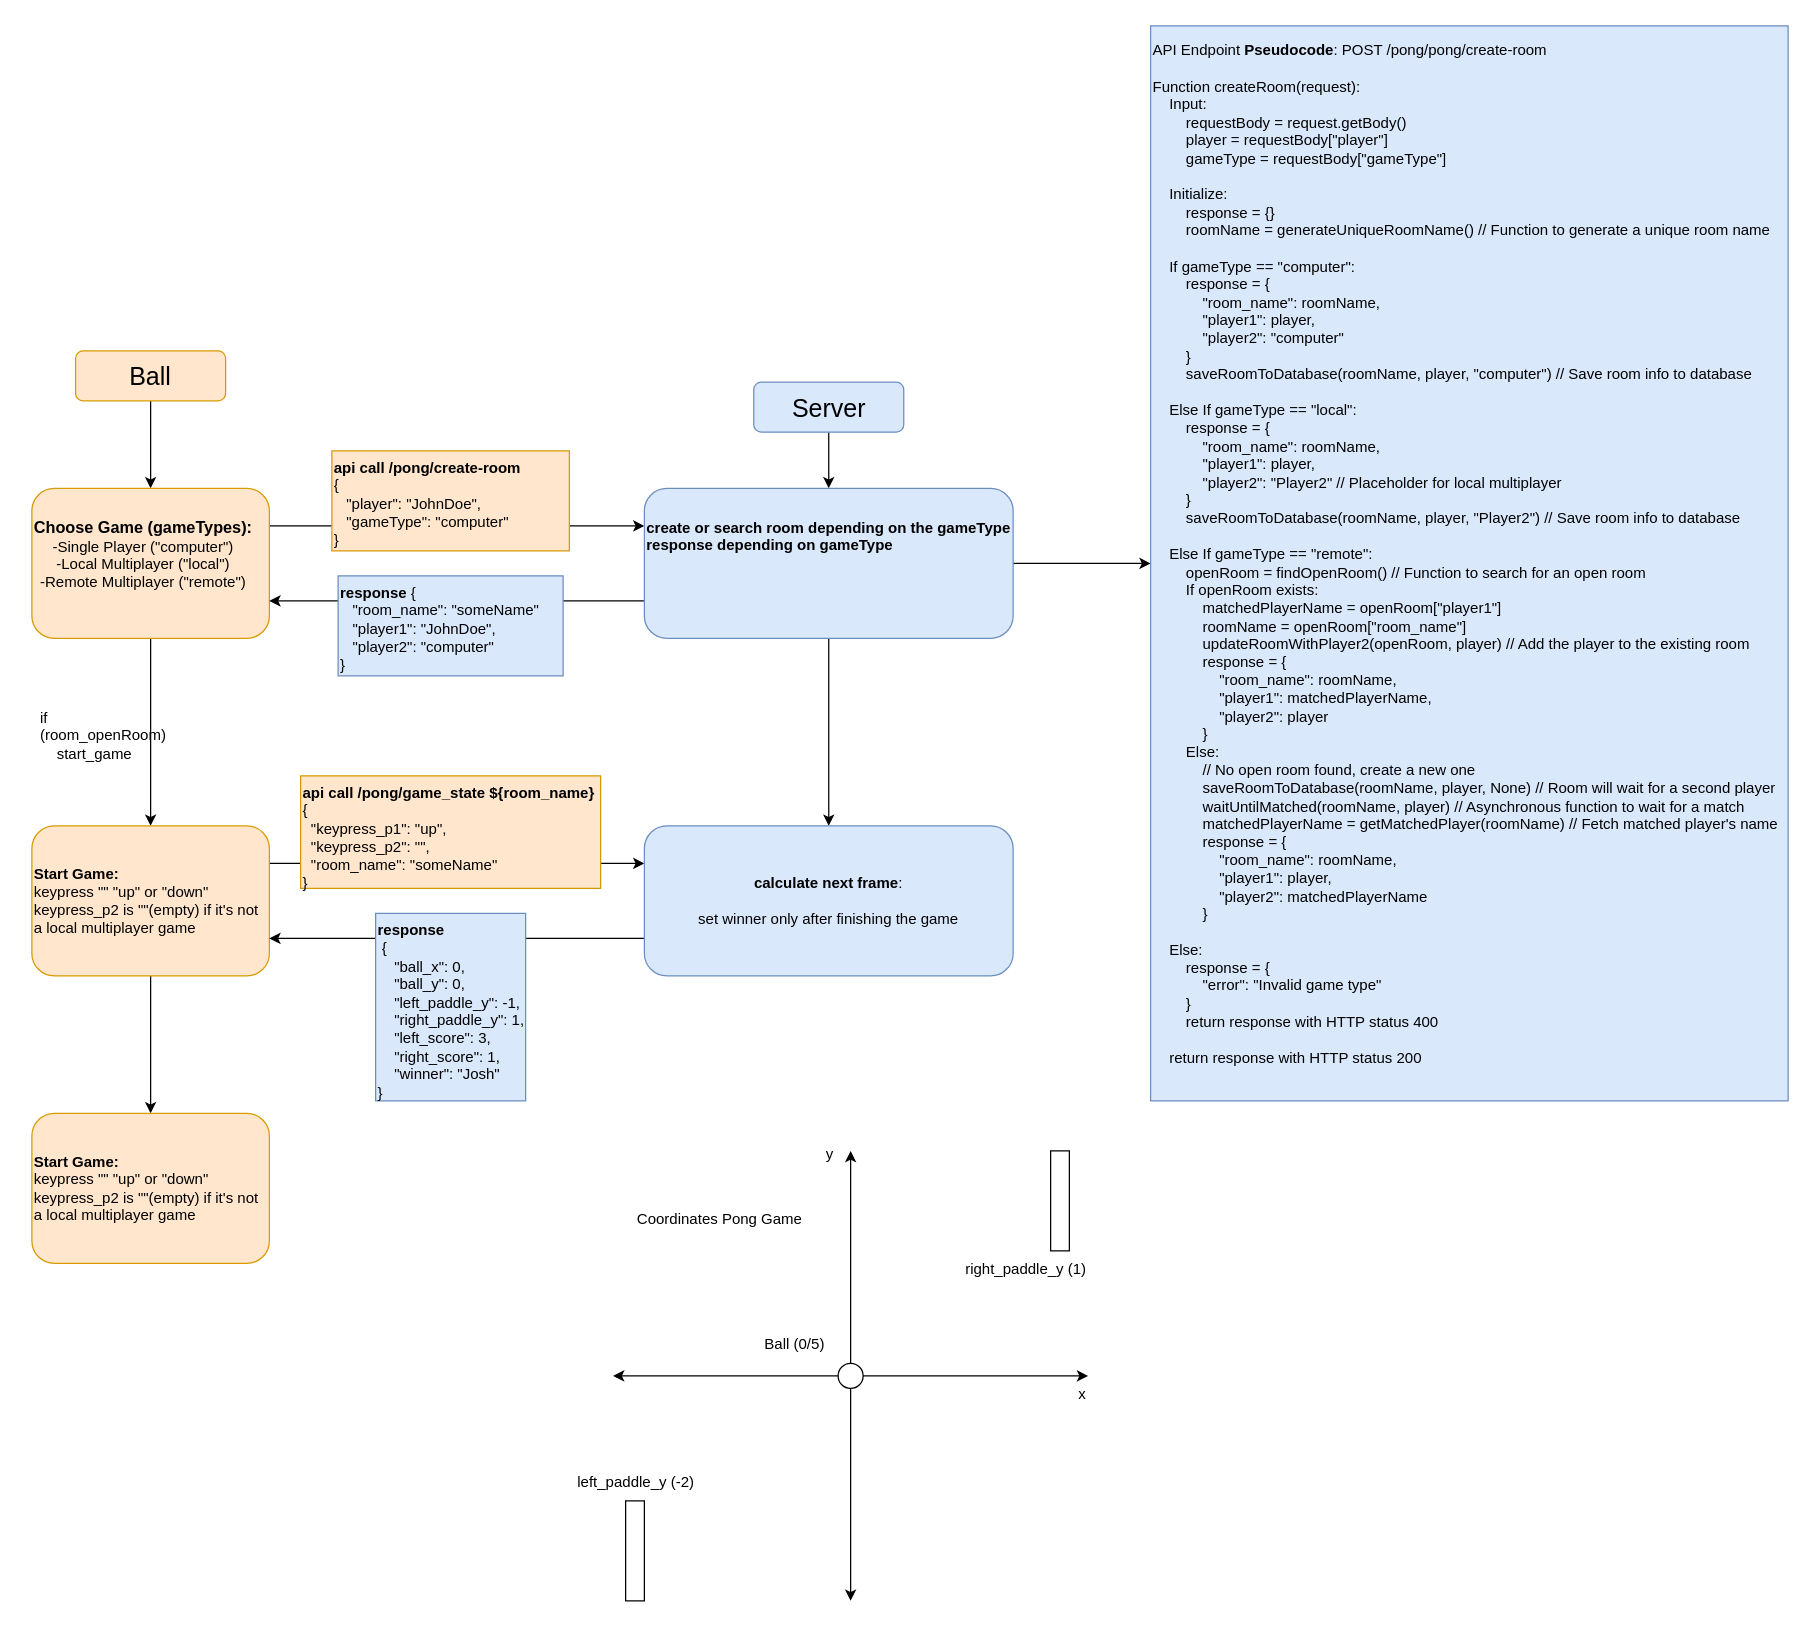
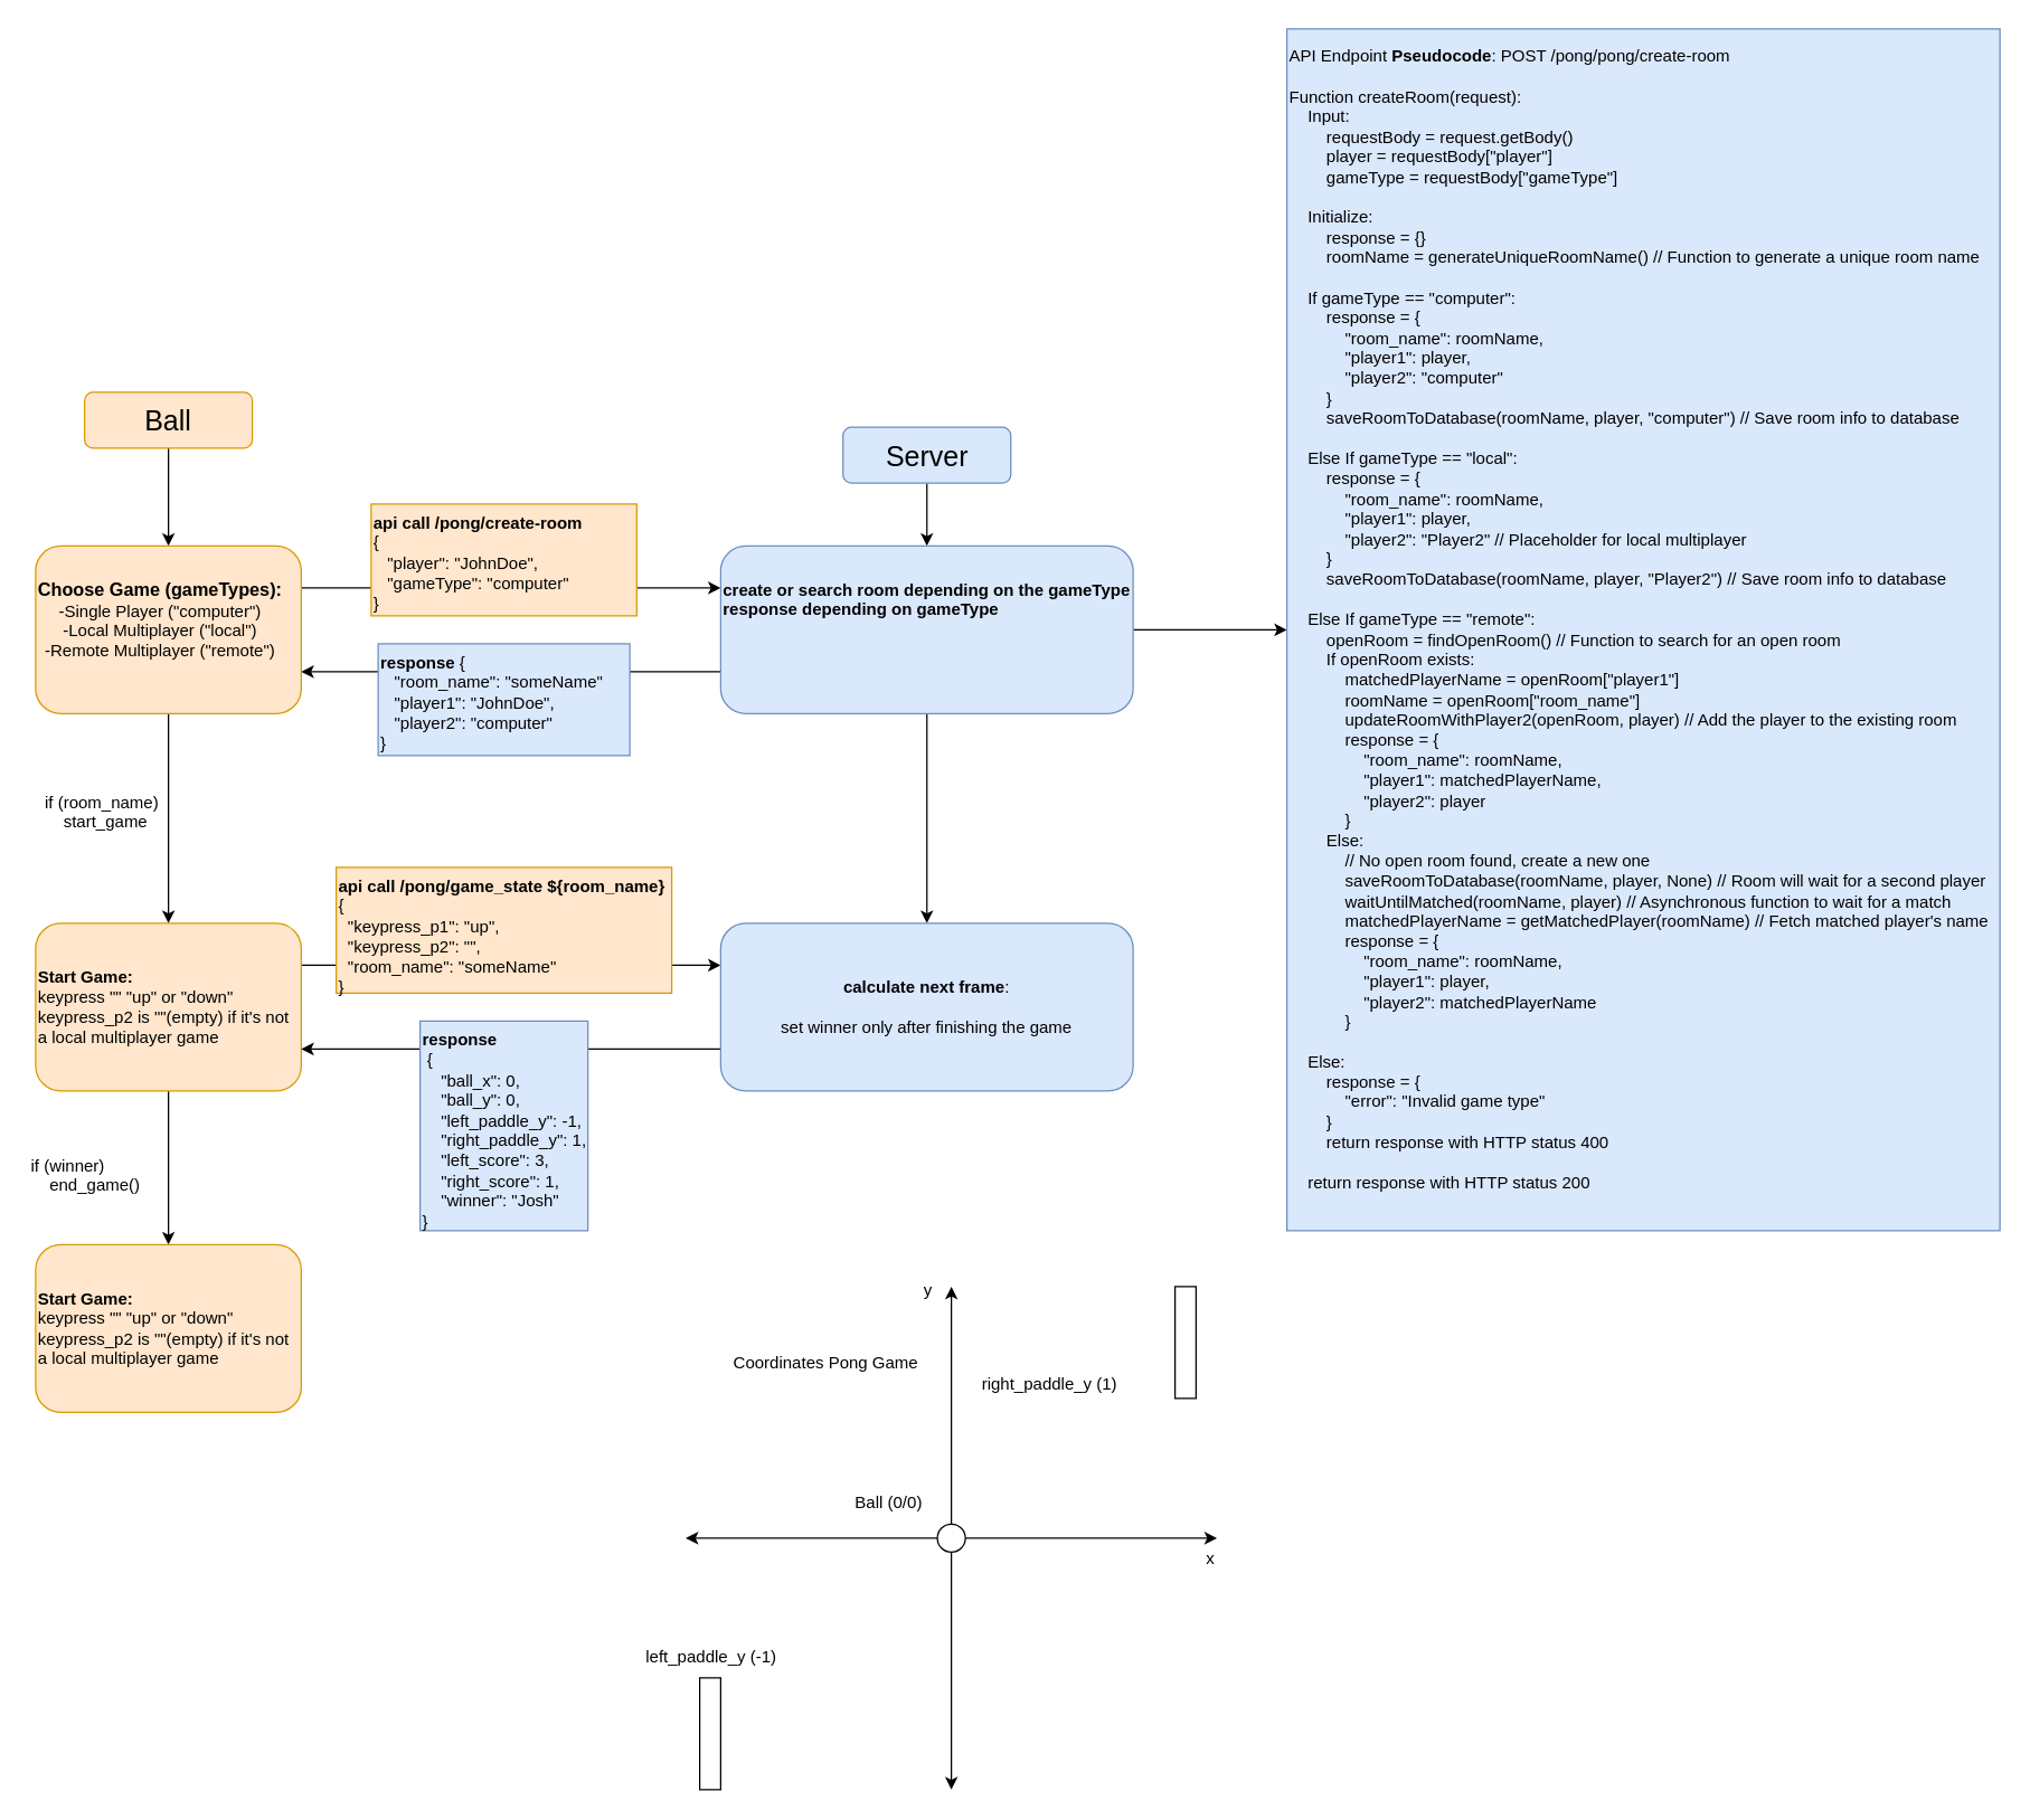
- <mxCell id="23" value="&lt;div&gt;if (room_openRoom)&lt;/div&gt;&lt;div&gt;&lt;span style=&quot;white-space: pre;&quot;&gt;&lt;span style=&quot;white-space: pre;&quot;&gt;&amp;nbsp;&amp;nbsp;&amp;nbsp;&amp;nbsp;&lt;/span&gt;&lt;/span&gt;start_game&lt;/div&gt;" style="text;whiteSpace=wrap;html=1;" vertex="1" parent="1"><mxGeometry x="30" y="560" width="110" height="50" as="geometry" /></mxCell>
+ <mxCell id="23" value="&lt;div&gt;if (room_name)&lt;/div&gt;&lt;div&gt;&lt;span style=&quot;white-space: pre;&quot;&gt;&lt;span style=&quot;white-space: pre;&quot;&gt;&amp;nbsp;&amp;nbsp;&amp;nbsp;&amp;nbsp;&lt;/span&gt;&lt;/span&gt;start_game&lt;/div&gt;" style="text;whiteSpace=wrap;html=1;" vertex="1" parent="1"><mxGeometry x="30" y="560" width="110" height="50" as="geometry" /></mxCell>
+ <mxCell id="25" value="&lt;div&gt;if (winner)&lt;/div&gt;&lt;div&gt;&lt;span style=&quot;white-space: pre;&quot;&gt;&lt;span style=&quot;white-space: pre;&quot;&gt;&amp;nbsp;&amp;nbsp;&amp;nbsp;&amp;nbsp;end_game()&lt;/span&gt;&lt;/span&gt;&lt;/div&gt;" style="text;whiteSpace=wrap;html=1;" vertex="1" parent="1"><mxGeometry x="20" y="820" width="110" height="50" as="geometry" /></mxCell>
- <mxCell id="30" value="Coordinates Pong Game" style="text;html=1;align=center;verticalAlign=middle;resizable=0;points=[];autosize=1;strokeColor=none;fillColor=none;" vertex="1" parent="1"><mxGeometry x="500" y="960" width="150" height="30" as="geometry" /></mxCell>
+ <mxCell id="30" value="Coordinates Pong Game" style="text;html=1;align=center;verticalAlign=middle;resizable=0;points=[];autosize=1;strokeColor=none;fillColor=none;" vertex="1" parent="1"><mxGeometry x="515" y="960" width="150" height="30" as="geometry" /></mxCell>
- <mxCell id="37" value="right_paddle_y (1)" style="text;html=1;align=center;verticalAlign=middle;resizable=0;points=[];autosize=1;strokeColor=none;fillColor=none;" vertex="1" parent="1"><mxGeometry x="760" y="1000" width="120" height="30" as="geometry" /></mxCell>
+ <mxCell id="37" value="right_paddle_y (1)" style="text;html=1;align=center;verticalAlign=middle;resizable=0;points=[];autosize=1;strokeColor=none;fillColor=none;" vertex="1" parent="1"><mxGeometry x="690" y="975" width="120" height="30" as="geometry" /></mxCell>
- <mxCell id="35" value="Ball (0/5)" style="text;html=1;align=center;verticalAlign=middle;resizable=0;points=[];autosize=1;strokeColor=none;fillColor=none;" vertex="1" parent="1"><mxGeometry x="600" y="1060" width="70" height="30" as="geometry" /></mxCell>
+ <mxCell id="35" value="Ball (0/0)" style="text;html=1;align=center;verticalAlign=middle;resizable=0;points=[];autosize=1;strokeColor=none;fillColor=none;" vertex="1" parent="1"><mxGeometry x="600" y="1060" width="70" height="30" as="geometry" /></mxCell>
- <mxCell id="36" value="left_paddle_y (-2)" style="text;html=1;align=center;verticalAlign=middle;resizable=0;points=[];autosize=1;strokeColor=none;fillColor=none;" vertex="1" parent="1"><mxGeometry x="447.5" y="1170" width="120" height="30" as="geometry" /></mxCell>
+ <mxCell id="36" value="left_paddle_y (-1)" style="text;html=1;align=center;verticalAlign=middle;resizable=0;points=[];autosize=1;strokeColor=none;fillColor=none;" vertex="1" parent="1"><mxGeometry x="447.5" y="1170" width="120" height="30" as="geometry" /></mxCell>
